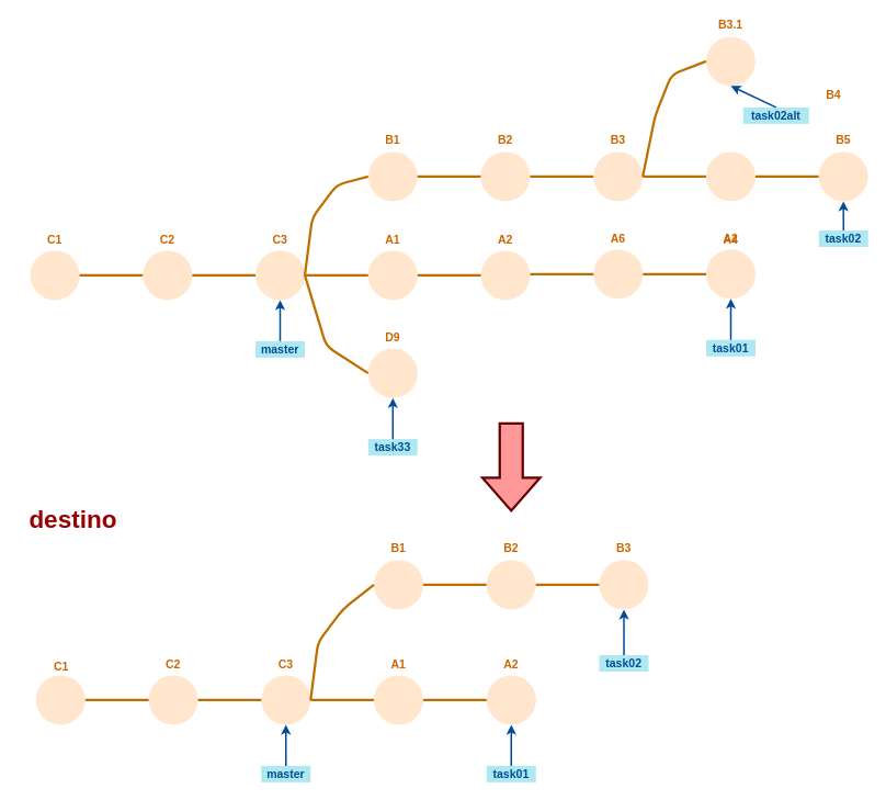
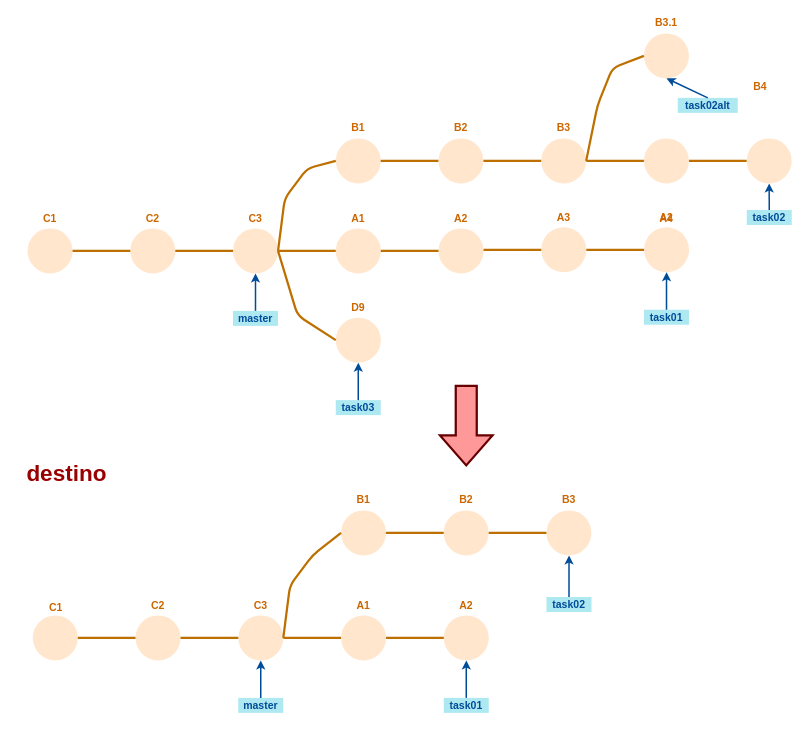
- <mxCell id="68" value="B5" style="text;html=1;strokeColor=none;fillColor=none;align=center;verticalAlign=middle;whiteSpace=wrap;rounded=0;fontStyle=1;fontSize=14;fontColor=#CC6600;" vertex="1" parent="1"><mxGeometry x="1005.059" y="160" width="40" height="20" as="geometry" /></mxCell>
- <mxCell id="59" value="A6" style="text;html=1;strokeColor=none;fillColor=none;align=center;verticalAlign=middle;whiteSpace=wrap;rounded=0;fontStyle=1;fontSize=14;fontColor=#CC6600;" vertex="1" parent="1"><mxGeometry x="731.059" y="279.5" width="40" height="20" as="geometry" /></mxCell>
+ <mxCell id="59" value="A3" style="text;html=1;strokeColor=none;fillColor=none;align=center;verticalAlign=middle;whiteSpace=wrap;rounded=0;fontStyle=1;fontSize=14;fontColor=#CC6600;" vertex="1" parent="1"><mxGeometry x="731.059" y="279.5" width="40" height="20" as="geometry" /></mxCell>
- <mxCell id="81" value="task33" style="text;html=1;strokeColor=none;fillColor=#AEE9F2;align=center;verticalAlign=middle;whiteSpace=wrap;rounded=0;fontStyle=1;fontSize=14;fontColor=#004C99;labelBorderColor=none;" vertex="1" parent="1"><mxGeometry x="447" y="533" width="60" height="20" as="geometry" /></mxCell>
+ <mxCell id="81" value="task03" style="text;html=1;strokeColor=none;fillColor=#AEE9F2;align=center;verticalAlign=middle;whiteSpace=wrap;rounded=0;fontStyle=1;fontSize=14;fontColor=#004C99;labelBorderColor=none;" vertex="1" parent="1"><mxGeometry x="447" y="533" width="60" height="20" as="geometry" /></mxCell>
